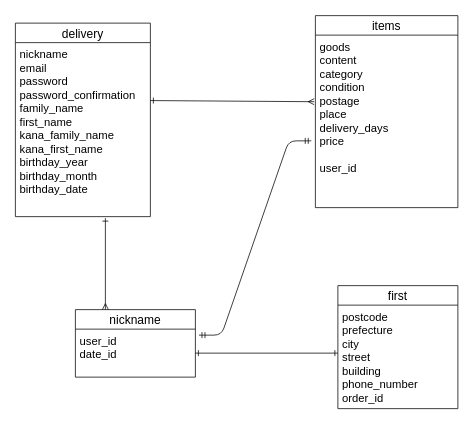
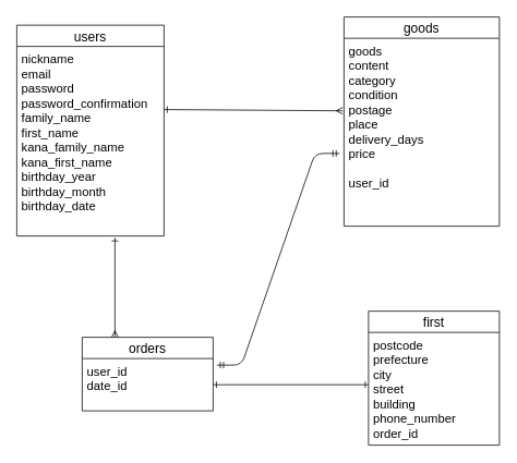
- <mxCell id="3" value="items" style="swimlane;fontStyle=0;childLayout=stackLayout;horizontal=1;startSize=26;horizontalStack=0;resizeParent=1;resizeParentMax=0;resizeLast=0;collapsible=1;marginBottom=0;align=center;fontSize=16;" parent="1" vertex="1"><mxGeometry x="420" y="20" width="190" height="256" as="geometry" /></mxCell>
+ <mxCell id="3" value="goods" style="swimlane;fontStyle=0;childLayout=stackLayout;horizontal=1;startSize=26;horizontalStack=0;resizeParent=1;resizeParentMax=0;resizeLast=0;collapsible=1;marginBottom=0;align=center;fontSize=16;" parent="1" vertex="1"><mxGeometry x="420" y="20" width="190" height="256" as="geometry" /></mxCell>
- <mxCell id="2" value="delivery" style="swimlane;fontStyle=0;childLayout=stackLayout;horizontal=1;startSize=26;horizontalStack=0;resizeParent=1;resizeParentMax=0;resizeLast=0;collapsible=1;marginBottom=0;align=center;fontSize=16;" parent="1" vertex="1"><mxGeometry x="20" y="30" width="180" height="258" as="geometry" /></mxCell>
+ <mxCell id="2" value="users" style="swimlane;fontStyle=0;childLayout=stackLayout;horizontal=1;startSize=26;horizontalStack=0;resizeParent=1;resizeParentMax=0;resizeLast=0;collapsible=1;marginBottom=0;align=center;fontSize=16;" parent="1" vertex="1"><mxGeometry x="20" y="30" width="180" height="258" as="geometry" /></mxCell>
- <mxCell id="5" value="nickname" style="swimlane;fontStyle=0;childLayout=stackLayout;horizontal=1;startSize=26;horizontalStack=0;resizeParent=1;resizeParentMax=0;resizeLast=0;collapsible=1;marginBottom=0;align=center;fontSize=16;" parent="1" vertex="1"><mxGeometry x="100" y="412" width="160" height="90" as="geometry" /></mxCell>
+ <mxCell id="5" value="orders" style="swimlane;fontStyle=0;childLayout=stackLayout;horizontal=1;startSize=26;horizontalStack=0;resizeParent=1;resizeParentMax=0;resizeLast=0;collapsible=1;marginBottom=0;align=center;fontSize=16;" parent="1" vertex="1"><mxGeometry x="100" y="412" width="160" height="90" as="geometry" /></mxCell>
